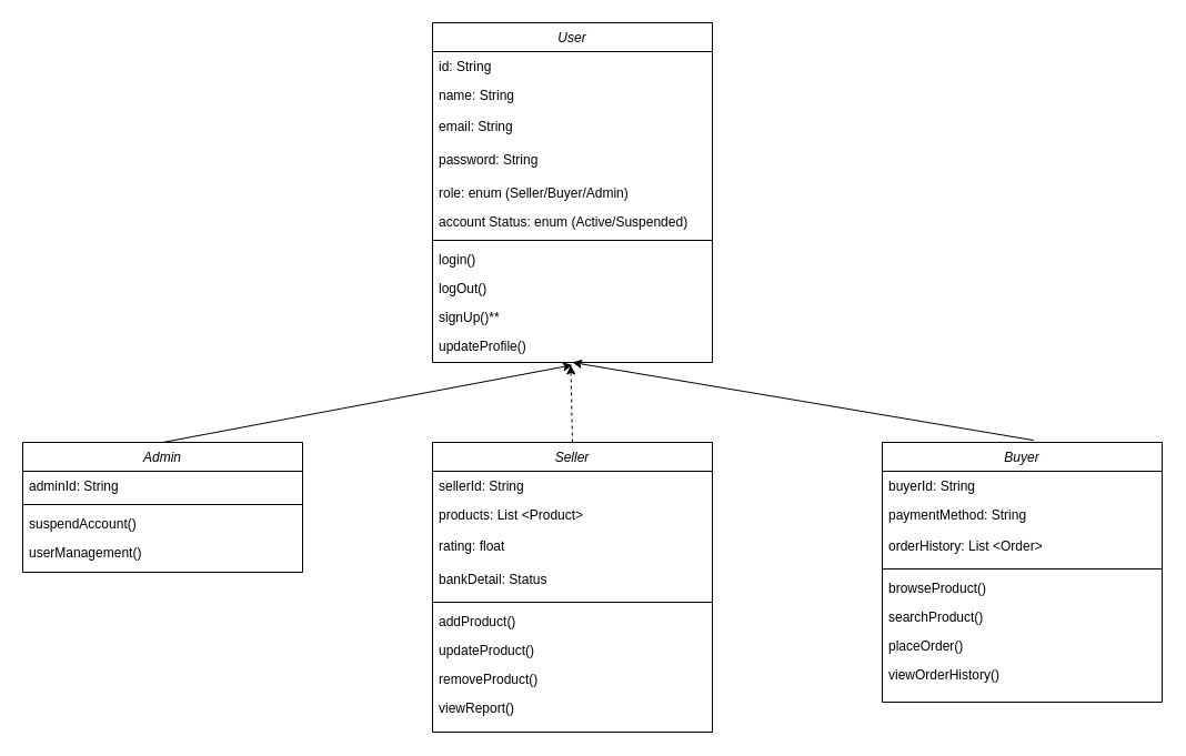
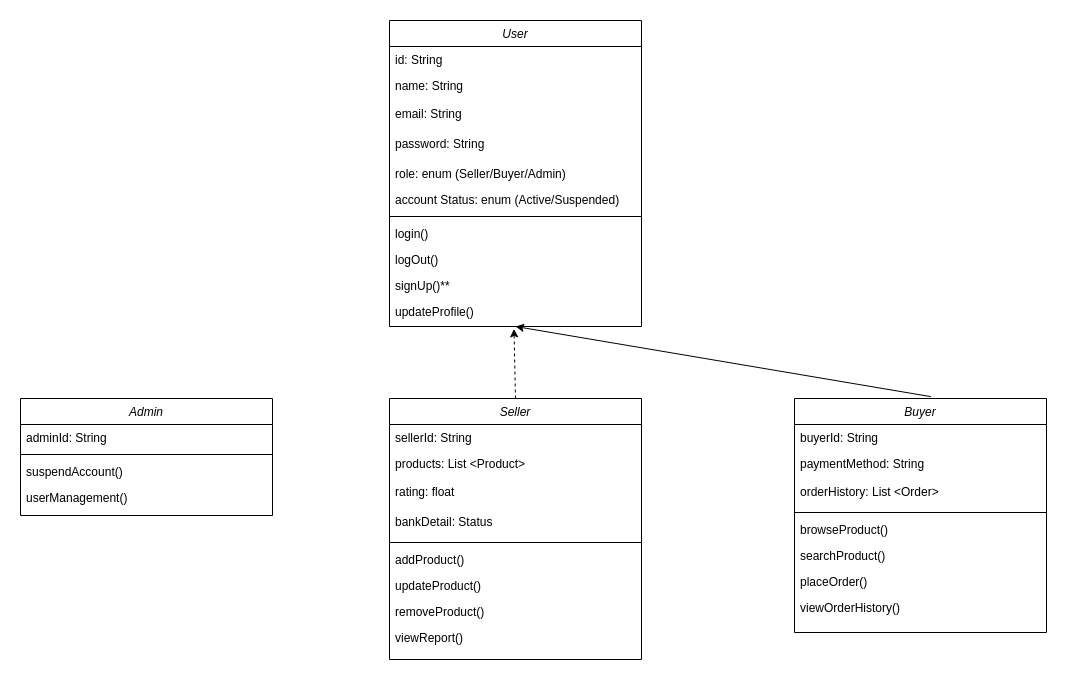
- <mxCell id="35" value="" style="endArrow=classic;html=1;rounded=0;exitX=0.5;exitY=0;exitDx=0;exitDy=0;entryX=0.5;entryY=1.085;entryDx=0;entryDy=0;entryPerimeter=0;" edge="1" parent="1" source="36" target="13"><mxGeometry width="50" height="50" relative="1" as="geometry"><mxPoint x="-151" y="398" as="sourcePoint" /><mxPoint x="144" y="328" as="targetPoint" /></mxGeometry></mxCell>
